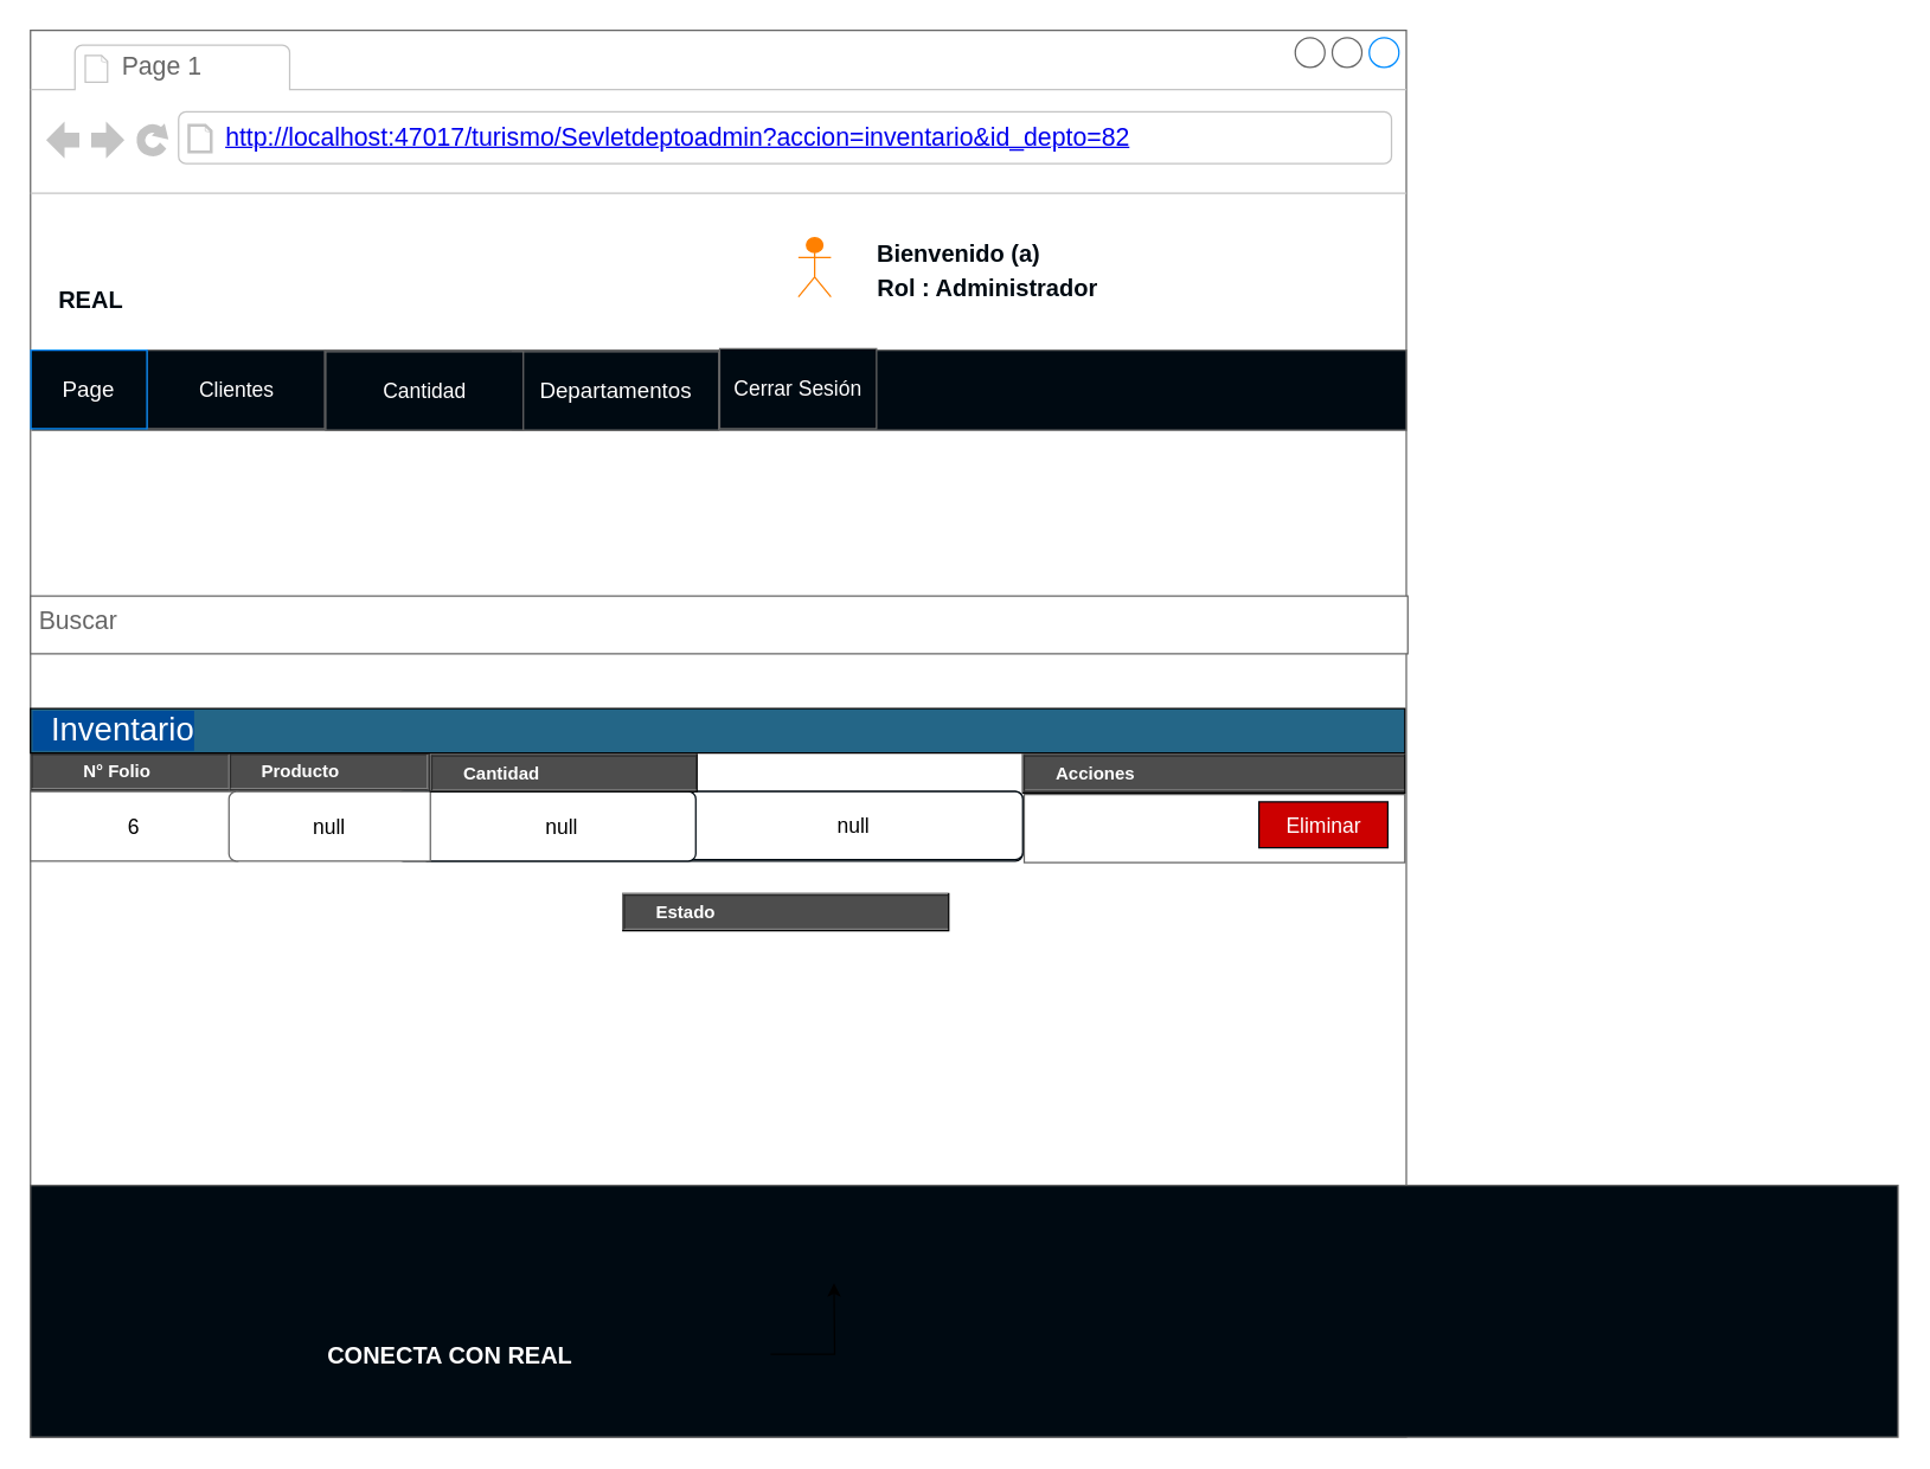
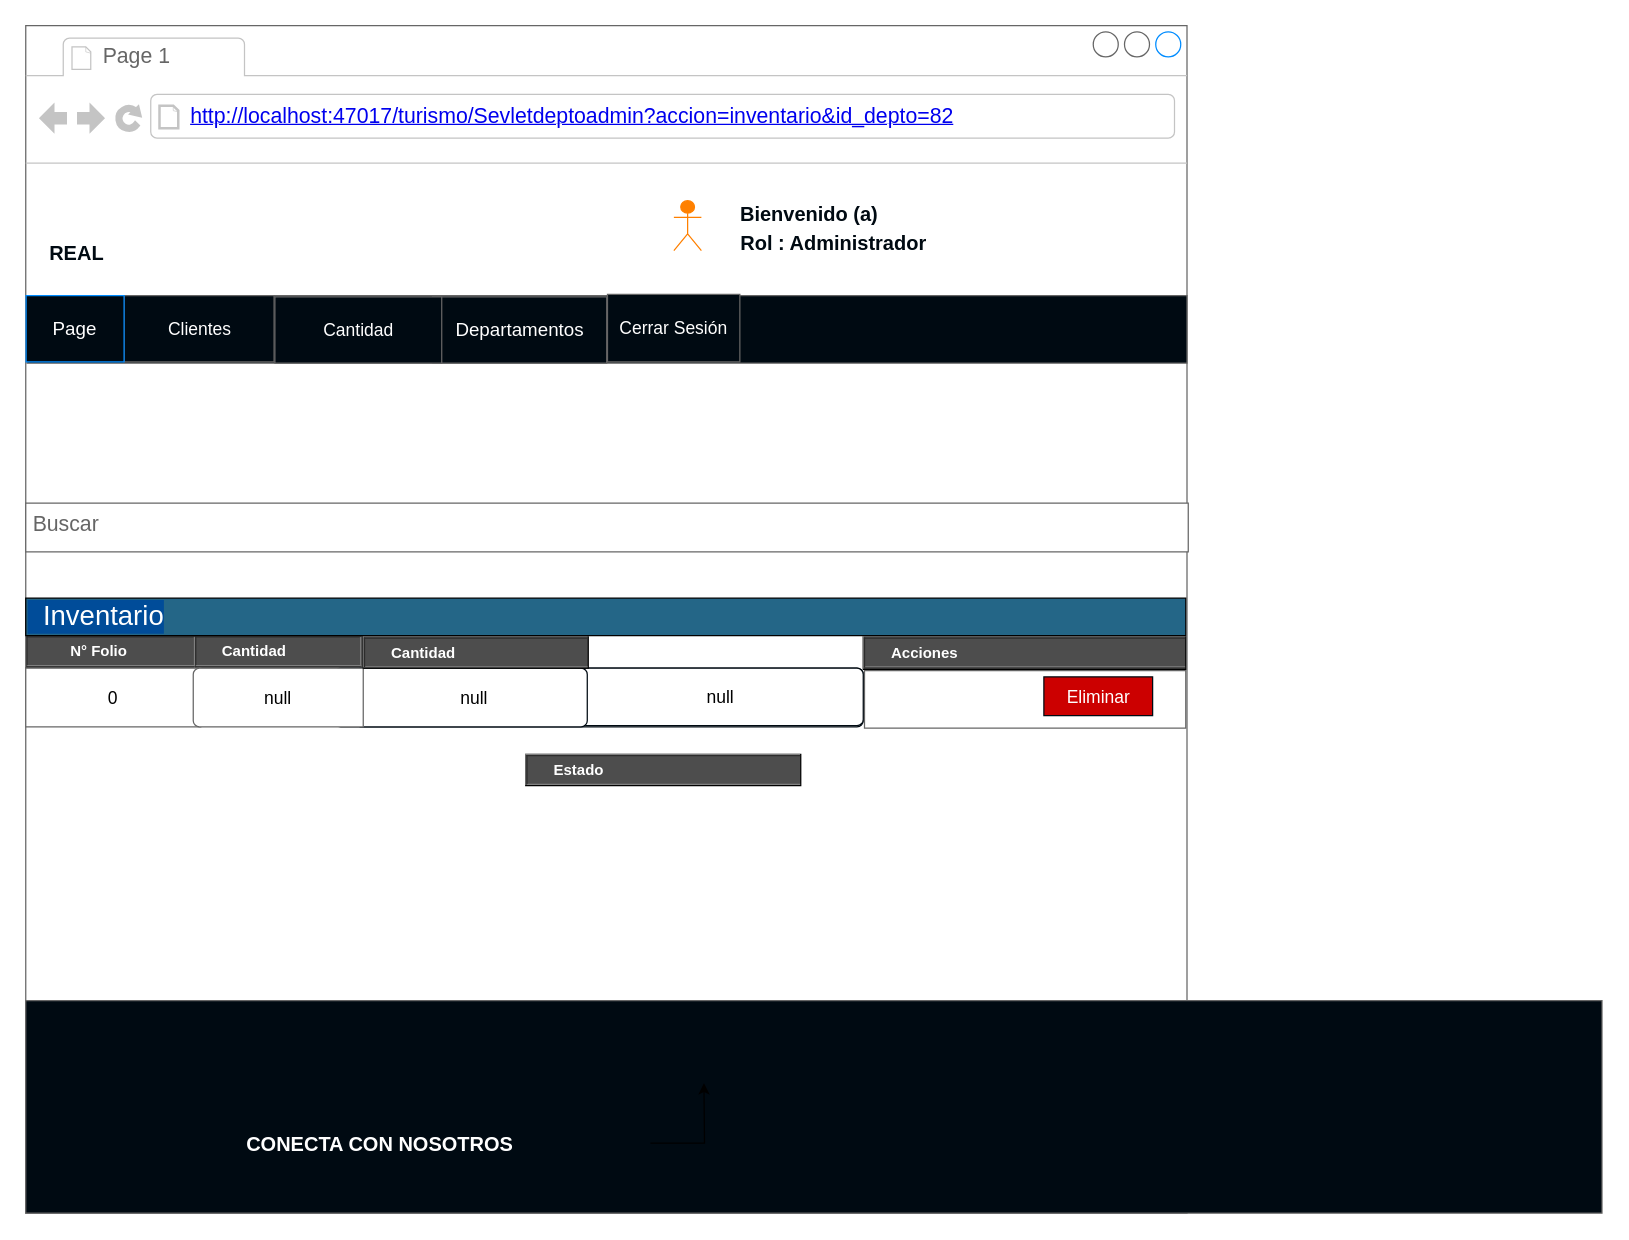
- <mxCell id="5" value="&lt;table cellpadding=&quot;4&quot; cellspacing=&quot;0&quot; border=&quot;1&quot; style=&quot;font-size: 1em ; width: 100% ; height: 100%&quot;&gt;&lt;tbody&gt;&lt;tr&gt;&lt;th&gt;&amp;nbsp; &amp;nbsp; &amp;nbsp; &amp;nbsp; &amp;nbsp;N° Folio&lt;/th&gt;&lt;th&gt;&amp;nbsp; &amp;nbsp; &amp;nbsp;Producto&amp;nbsp;&amp;nbsp;&lt;/th&gt;&lt;/tr&gt;&lt;tr&gt;&lt;td&gt;row 1, cell 1&lt;/td&gt;&lt;td&gt;row 1, cell 2&lt;/td&gt;&lt;/tr&gt;&lt;tr&gt;&lt;td&gt;&lt;br&gt;&lt;/td&gt;&lt;td&gt;&lt;br&gt;&lt;/td&gt;&lt;/tr&gt;&lt;/tbody&gt;&lt;/table&gt; " style="verticalAlign=top;align=left;overflow=fill;fillColor=#4D4D4D;fontSize=12;fontFamily=Helvetica;html=1;strokeColor=#4D4D4D;fontColor=#FFFFFF;" parent="2" vertex="1"><mxGeometry y="488" width="270" height="26" as="geometry" /></mxCell>
+ <mxCell id="5" value="&lt;table cellpadding=&quot;4&quot; cellspacing=&quot;0&quot; border=&quot;1&quot; style=&quot;font-size: 1em ; width: 100% ; height: 100%&quot;&gt;&lt;tbody&gt;&lt;tr&gt;&lt;th&gt;&amp;nbsp; &amp;nbsp; &amp;nbsp; &amp;nbsp; &amp;nbsp;N° Folio&lt;/th&gt;&lt;th&gt;&amp;nbsp; &amp;nbsp; &amp;nbsp;Cantidad&amp;nbsp;&amp;nbsp;&lt;/th&gt;&lt;/tr&gt;&lt;tr&gt;&lt;td&gt;row 1, cell 1&lt;/td&gt;&lt;td&gt;row 1, cell 2&lt;/td&gt;&lt;/tr&gt;&lt;tr&gt;&lt;td&gt;&lt;br&gt;&lt;/td&gt;&lt;td&gt;&lt;br&gt;&lt;/td&gt;&lt;/tr&gt;&lt;/tbody&gt;&lt;/table&gt; " style="verticalAlign=top;align=left;overflow=fill;fillColor=#4D4D4D;fontSize=12;fontFamily=Helvetica;html=1;strokeColor=#4D4D4D;fontColor=#FFFFFF;" parent="2" vertex="1"><mxGeometry y="488" width="270" height="26" as="geometry" /></mxCell>
- <mxCell id="28" value="&lt;font color=&quot;#ffffff&quot;&gt;Eliminar&lt;/font&gt;" style="rounded=0;whiteSpace=wrap;html=1;strokeColor=#000A12;fillColor=#CC0000;fontSize=14;" parent="2" vertex="1"><mxGeometry x="829.5" y="521" width="87" height="31" as="geometry" /></mxCell>
+ <mxCell id="28" value="&lt;font color=&quot;#ffffff&quot;&gt;Eliminar&lt;/font&gt;" style="rounded=0;whiteSpace=wrap;html=1;strokeColor=#000A12;fillColor=#CC0000;fontSize=14;" parent="2" vertex="1"><mxGeometry x="814.5" y="521" width="87" height="31" as="geometry" /></mxCell>
- <mxCell id="16" value="6" style="strokeColor=inherit;fillColor=inherit;gradientColor=inherit;html=1;shadow=0;dashed=0;shape=mxgraph.bootstrap.rect;perimeter=none;fontSize=14;whiteSpace=wrap;" parent="2" vertex="1"><mxGeometry y="514" width="140" height="47" as="geometry" /></mxCell>
+ <mxCell id="16" value="0" style="strokeColor=inherit;fillColor=inherit;gradientColor=inherit;html=1;shadow=0;dashed=0;shape=mxgraph.bootstrap.rect;perimeter=none;fontSize=14;whiteSpace=wrap;" parent="2" vertex="1"><mxGeometry y="514" width="140" height="47" as="geometry" /></mxCell>
- <mxCell id="15" value="&lt;span style=&quot;font-size: 16px&quot;&gt;CONECTA CON REAL&lt;br&gt;&lt;/span&gt;" style="text;html=1;strokeColor=none;fillColor=none;align=center;verticalAlign=middle;whiteSpace=wrap;rounded=0;labelBackgroundColor=none;fontSize=22;fontColor=#FFFFFF;fontStyle=1;direction=south;" parent="13" vertex="1"><mxGeometry x="68.498" y="75.893" width="431.229" height="75.893" as="geometry" /></mxCell>
+ <mxCell id="15" value="&lt;span style=&quot;font-size: 16px&quot;&gt;CONECTA CON NOSOTROS&lt;br&gt;&lt;/span&gt;" style="text;html=1;strokeColor=none;fillColor=none;align=center;verticalAlign=middle;whiteSpace=wrap;rounded=0;labelBackgroundColor=none;fontSize=22;fontColor=#FFFFFF;fontStyle=1;direction=south;" parent="13" vertex="1"><mxGeometry x="68.498" y="75.893" width="431.229" height="75.893" as="geometry" /></mxCell>
